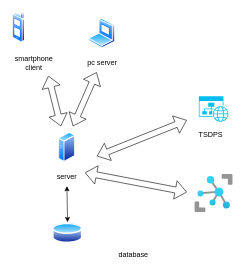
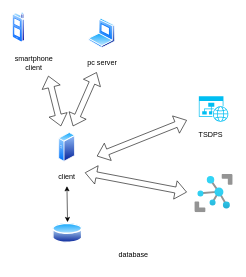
- <mxCell id="12" value="server" style="text;html=1;strokeColor=none;fillColor=none;align=center;verticalAlign=middle;whiteSpace=wrap;rounded=0;" parent="1" vertex="1"><mxGeometry x="81" y="280" width="60" height="30" as="geometry" /></mxCell>
+ <mxCell id="12" value="client" style="text;html=1;strokeColor=none;fillColor=none;align=center;verticalAlign=middle;whiteSpace=wrap;rounded=0;" parent="1" vertex="1"><mxGeometry x="81" y="280" width="60" height="30" as="geometry" /></mxCell>
